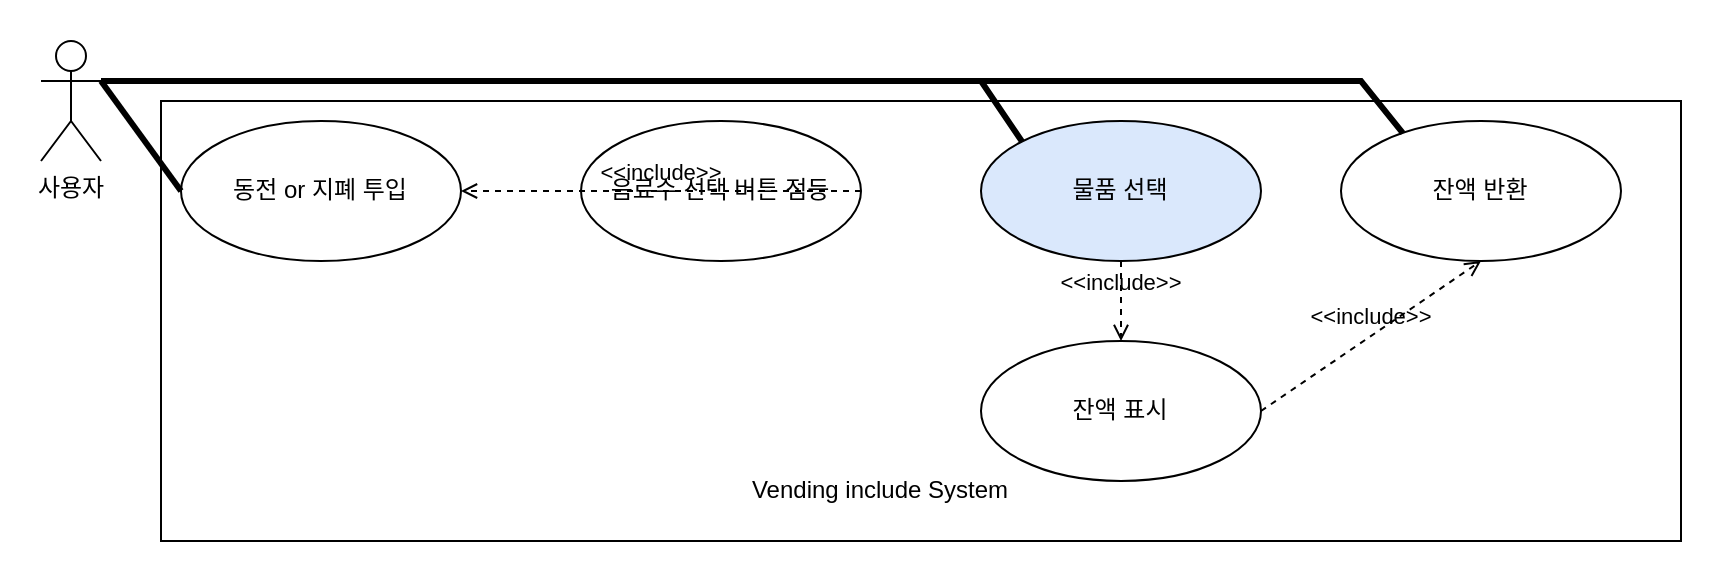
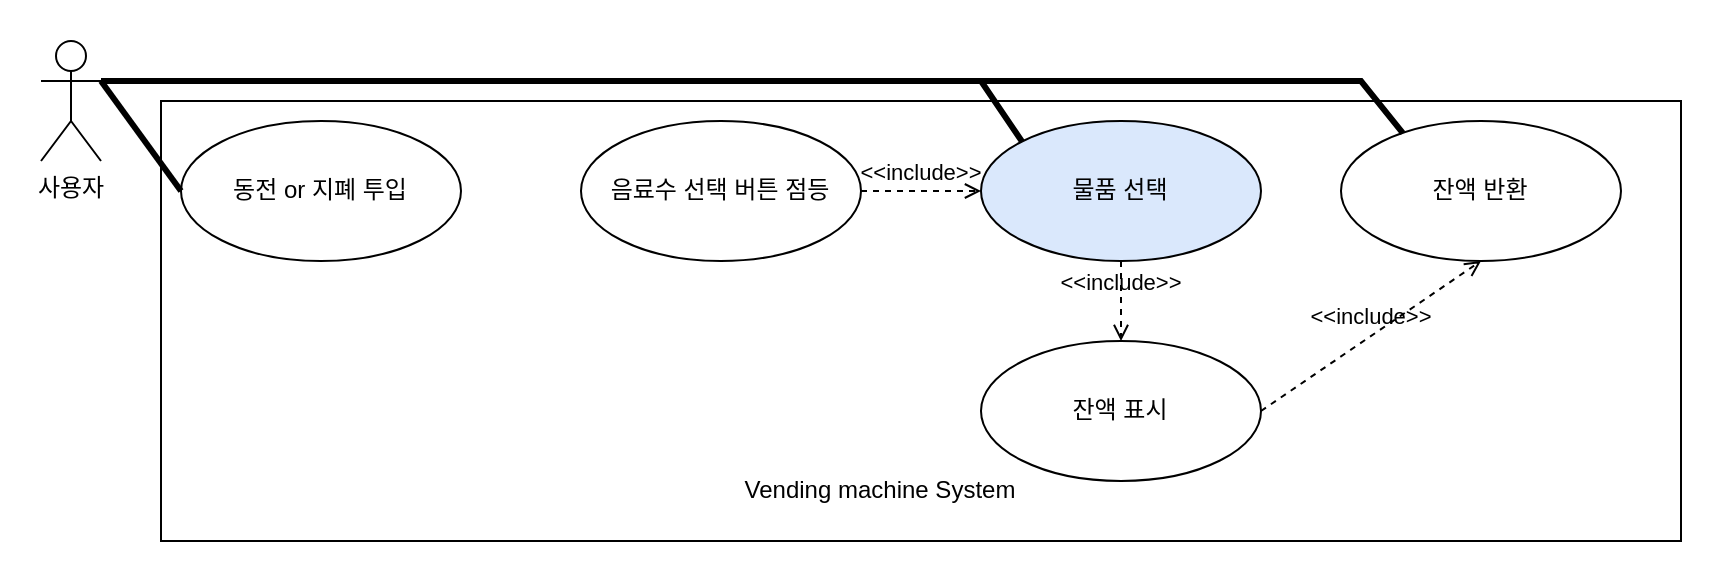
- <mxCell id="13" value="&amp;lt;&amp;lt;include&amp;gt;&amp;gt;" style="html=1;verticalAlign=bottom;labelBackgroundColor=none;endArrow=open;endFill=0;dashed=1;rounded=0;exitX=1;exitY=0.5;exitDx=0;exitDy=0;" edge="1" parent="1" source="5" target="4"><mxGeometry width="160" relative="1" as="geometry"><mxPoint x="430" y="130" as="sourcePoint" /><mxPoint x="470" y="130" as="targetPoint" /></mxGeometry></mxCell>
+ <mxCell id="13" value="&amp;lt;&amp;lt;include&amp;gt;&amp;gt;" style="html=1;verticalAlign=bottom;labelBackgroundColor=none;endArrow=open;endFill=0;dashed=1;rounded=0;exitX=1;exitY=0.5;exitDx=0;exitDy=0;entryX=0;entryY=0.5;entryDx=0;entryDy=0;" edge="1" parent="1" source="5" target="7"><mxGeometry width="160" relative="1" as="geometry"><mxPoint x="430" y="130" as="sourcePoint" /><mxPoint x="470" y="130" as="targetPoint" /></mxGeometry></mxCell>
- <mxCell id="12" value="Vending include System" style="text;html=1;align=center;verticalAlign=middle;whiteSpace=wrap;rounded=0;" vertex="1" parent="1"><mxGeometry x="360" y="230" width="160" height="30" as="geometry" /></mxCell>
+ <mxCell id="12" value="Vending machine System" style="text;html=1;align=center;verticalAlign=middle;whiteSpace=wrap;rounded=0;" vertex="1" parent="1"><mxGeometry x="360" y="230" width="160" height="30" as="geometry" /></mxCell>
